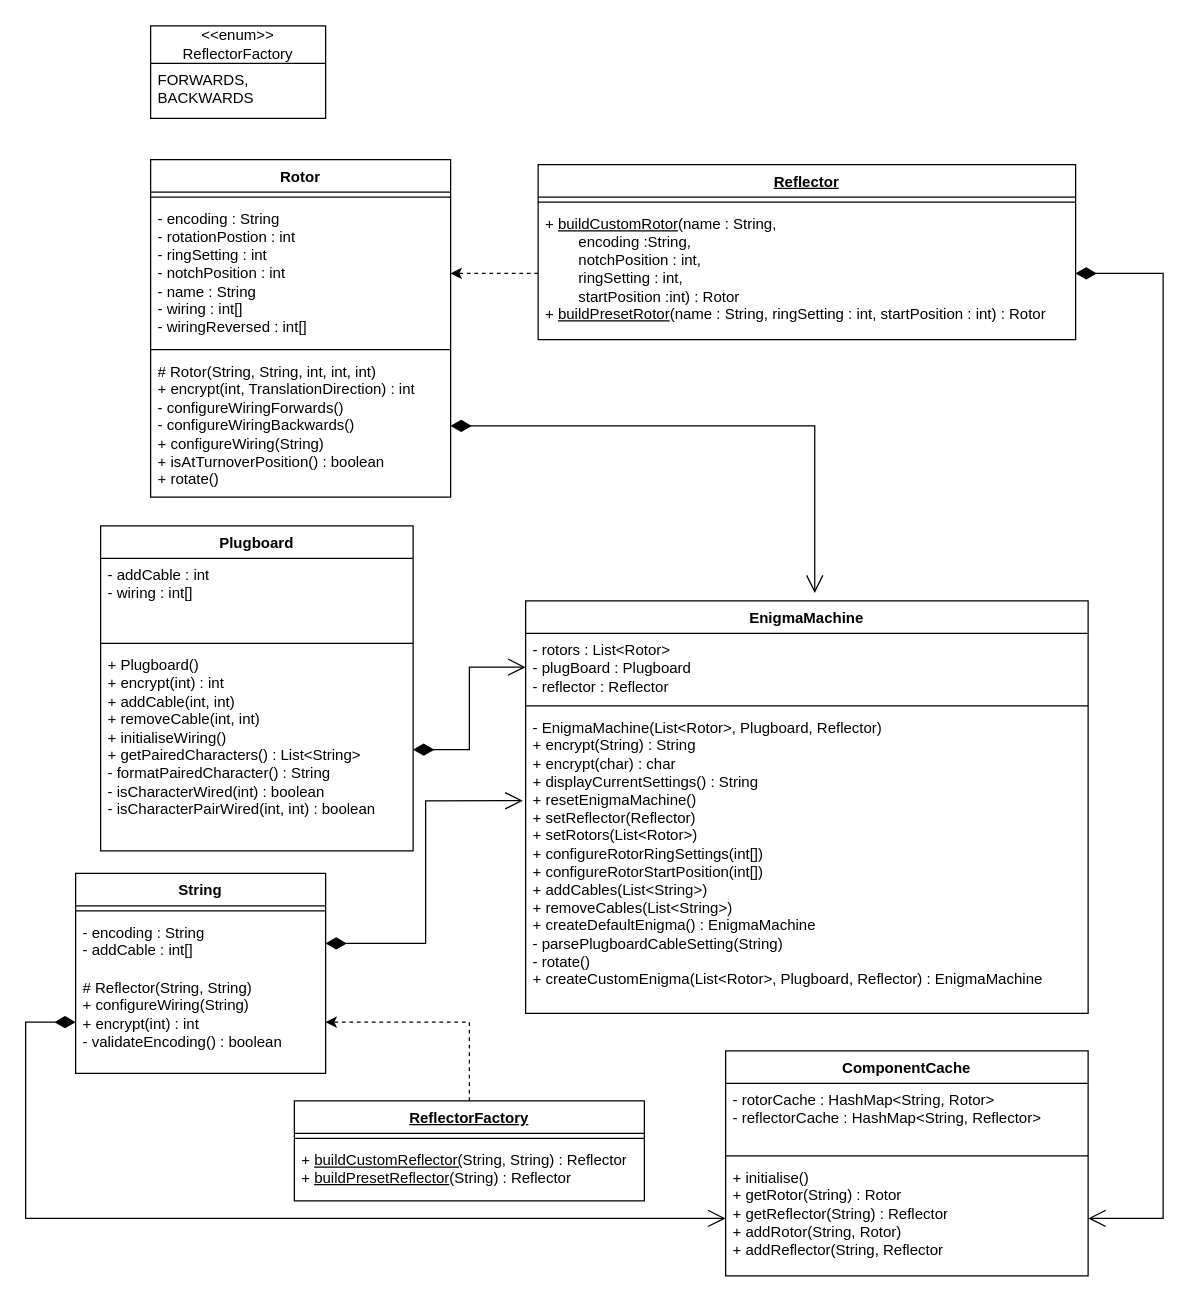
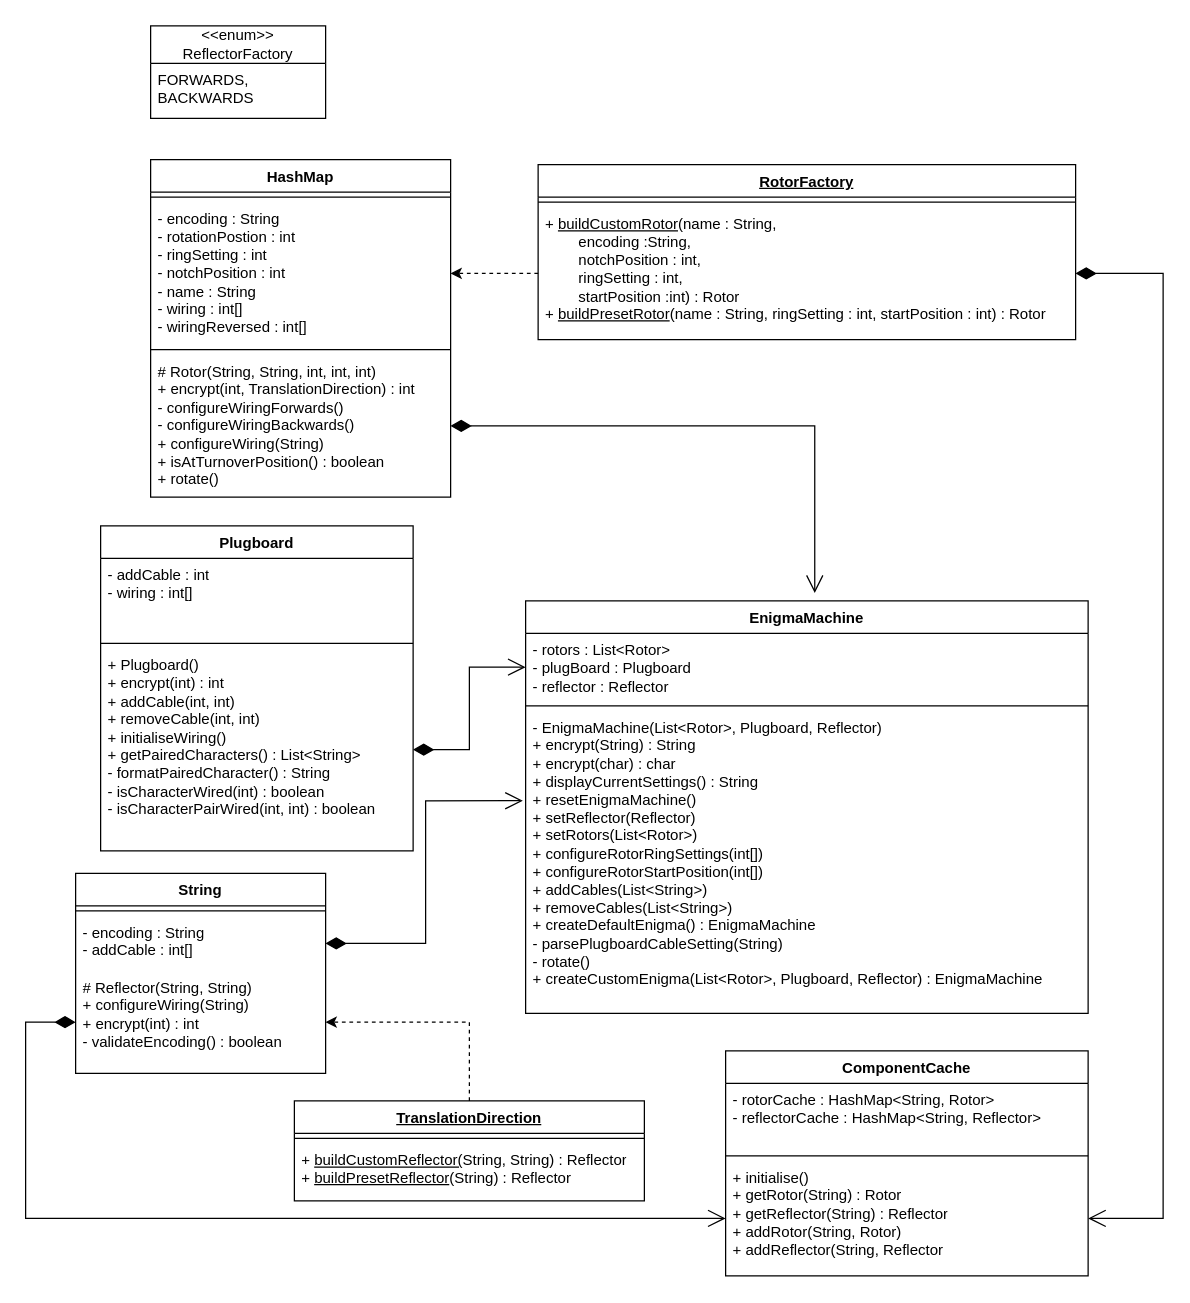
- <mxCell id="2" value="Rotor" style="swimlane;fontStyle=1;align=center;verticalAlign=top;childLayout=stackLayout;horizontal=1;startSize=26;horizontalStack=0;resizeParent=1;resizeParentMax=0;resizeLast=0;collapsible=1;marginBottom=0;whiteSpace=wrap;html=1;" parent="1" vertex="1"><mxGeometry x="120" y="127" width="240" height="270" as="geometry"><mxRectangle x="90" y="210" width="70" height="30" as="alternateBounds" /></mxGeometry></mxCell>
+ <mxCell id="2" value="HashMap" style="swimlane;fontStyle=1;align=center;verticalAlign=top;childLayout=stackLayout;horizontal=1;startSize=26;horizontalStack=0;resizeParent=1;resizeParentMax=0;resizeLast=0;collapsible=1;marginBottom=0;whiteSpace=wrap;html=1;" parent="1" vertex="1"><mxGeometry x="120" y="127" width="240" height="270" as="geometry"><mxRectangle x="90" y="210" width="70" height="30" as="alternateBounds" /></mxGeometry></mxCell>
- <mxCell id="21" value="&lt;u&gt;Reflector&lt;/u&gt;" style="swimlane;fontStyle=1;align=center;verticalAlign=top;childLayout=stackLayout;horizontal=1;startSize=26;horizontalStack=0;resizeParent=1;resizeParentMax=0;resizeLast=0;collapsible=1;marginBottom=0;whiteSpace=wrap;html=1;" parent="1" vertex="1"><mxGeometry x="430" y="131" width="430" height="140" as="geometry" /></mxCell>
+ <mxCell id="21" value="&lt;u&gt;RotorFactory&lt;/u&gt;" style="swimlane;fontStyle=1;align=center;verticalAlign=top;childLayout=stackLayout;horizontal=1;startSize=26;horizontalStack=0;resizeParent=1;resizeParentMax=0;resizeLast=0;collapsible=1;marginBottom=0;whiteSpace=wrap;html=1;" parent="1" vertex="1"><mxGeometry x="430" y="131" width="430" height="140" as="geometry" /></mxCell>
- <mxCell id="27" value="&lt;u&gt;ReflectorFactory&lt;/u&gt;" style="swimlane;fontStyle=1;align=center;verticalAlign=top;childLayout=stackLayout;horizontal=1;startSize=26;horizontalStack=0;resizeParent=1;resizeParentMax=0;resizeLast=0;collapsible=1;marginBottom=0;whiteSpace=wrap;html=1;" parent="1" vertex="1"><mxGeometry x="235" y="880" width="280" height="80" as="geometry" /></mxCell>
+ <mxCell id="27" value="&lt;u&gt;TranslationDirection&lt;/u&gt;" style="swimlane;fontStyle=1;align=center;verticalAlign=top;childLayout=stackLayout;horizontal=1;startSize=26;horizontalStack=0;resizeParent=1;resizeParentMax=0;resizeLast=0;collapsible=1;marginBottom=0;whiteSpace=wrap;html=1;" parent="1" vertex="1"><mxGeometry x="235" y="880" width="280" height="80" as="geometry" /></mxCell>
